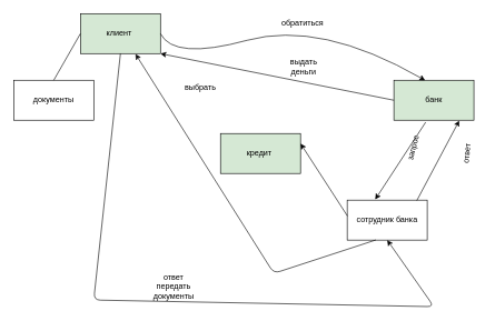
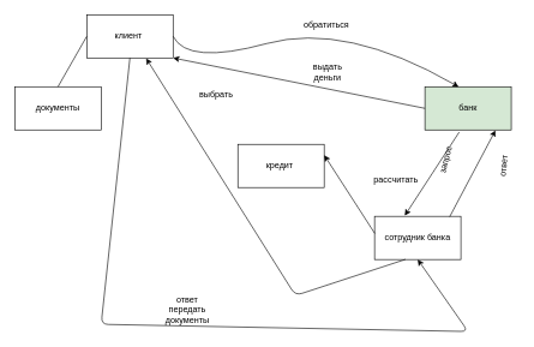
- <mxCell id="2" value="клиент&amp;nbsp;" style="rounded=0;whiteSpace=wrap;html=1;fillColor=#d5e8d4;" parent="1" vertex="1"><mxGeometry x="120" y="20" width="120" height="60" as="geometry" /></mxCell>
+ <mxCell id="2" value="клиент&amp;nbsp;" style="rounded=0;whiteSpace=wrap;html=1;" parent="1" vertex="1"><mxGeometry x="120" y="20" width="120" height="60" as="geometry" /></mxCell>
- <mxCell id="4" value="кредит&amp;nbsp;" style="rounded=0;whiteSpace=wrap;html=1;fillColor=#d5e8d4;" parent="1" vertex="1"><mxGeometry x="330" y="200" width="120" height="60" as="geometry" /></mxCell>
+ <mxCell id="4" value="кредит&amp;nbsp;" style="rounded=0;whiteSpace=wrap;html=1;" parent="1" vertex="1"><mxGeometry x="330" y="200" width="120" height="60" as="geometry" /></mxCell>
+ <mxCell id="10" value="рассчитать" style="text;html=1;strokeColor=none;fillColor=none;align=center;verticalAlign=middle;whiteSpace=wrap;rounded=0;" parent="1" vertex="1"><mxGeometry x="530" y="240" width="40" height="20" as="geometry" /></mxCell>
